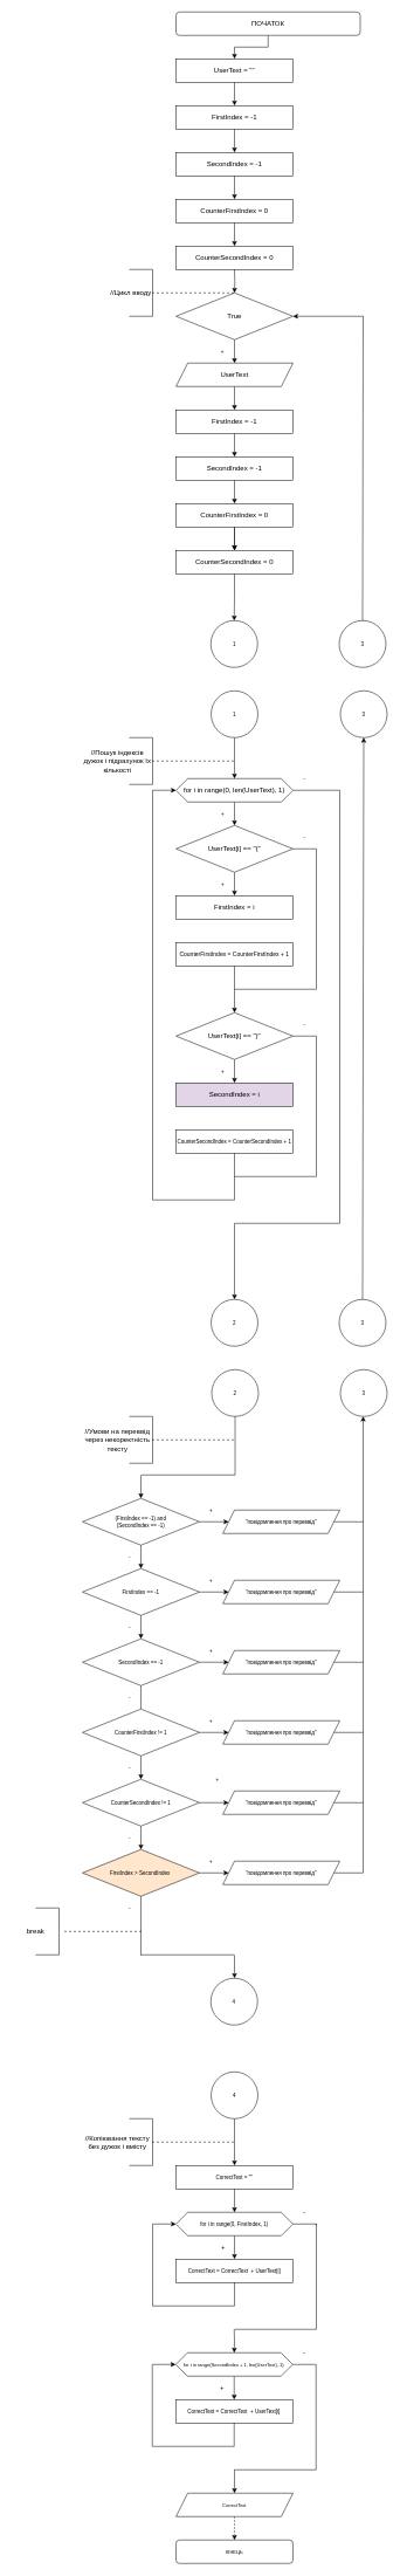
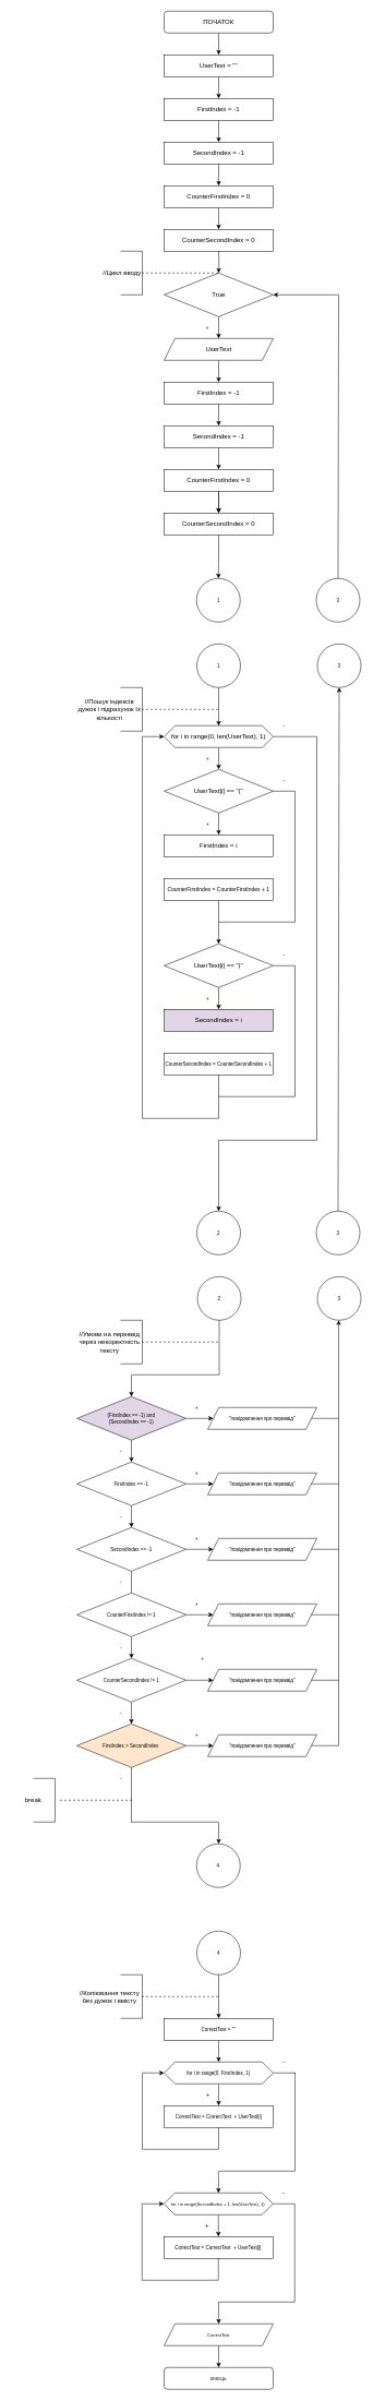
- <mxCell id="3" value="ПОЧАТОК" style="rounded=1;whiteSpace=wrap;html=1;" parent="1" vertex="1"><mxGeometry x="300" y="20" width="315" height="40" as="geometry" /></mxCell>
+ <mxCell id="3" value="ПОЧАТОК" style="rounded=1;whiteSpace=wrap;html=1;" parent="1" vertex="1"><mxGeometry x="300" y="20" width="200" height="40" as="geometry" /></mxCell>
- <mxCell id="53" value="(FirstIndex == -1) and&lt;br&gt;(SecondIndex == -1)" style="rhombus;whiteSpace=wrap;html=1;fontSize=9;" parent="1" vertex="1"><mxGeometry x="140" y="2560" width="200" height="80" as="geometry" /></mxCell>
+ <mxCell id="53" value="(FirstIndex == -1) and&lt;br&gt;(SecondIndex == -1)" style="rhombus;whiteSpace=wrap;html=1;fontSize=9;fillColor=#e1d5e7;" parent="1" vertex="1"><mxGeometry x="140" y="2560" width="200" height="80" as="geometry" /></mxCell>
- <mxCell id="139" value="" style="edgeStyle=orthogonalEdgeStyle;rounded=0;orthogonalLoop=1;jettySize=auto;html=1;fontSize=8;dashed=1;" parent="1" source="140" target="141" edge="1"><mxGeometry relative="1" as="geometry" /></mxCell>
+ <mxCell id="139" value="" style="edgeStyle=orthogonalEdgeStyle;rounded=0;orthogonalLoop=1;jettySize=auto;html=1;fontSize=8;" parent="1" source="140" target="141" edge="1"><mxGeometry relative="1" as="geometry" /></mxCell>
